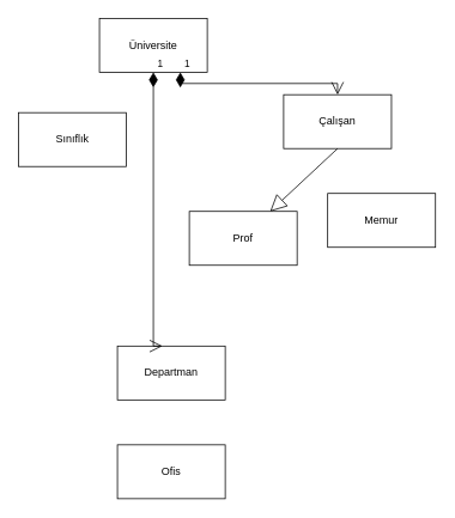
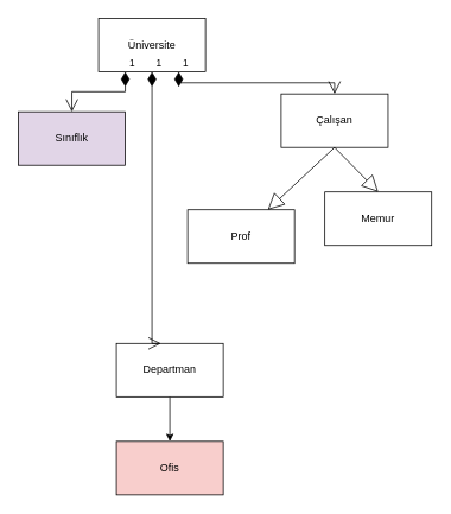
+ <mxCell id="14" value="1" style="endArrow=open;html=1;endSize=12;startArrow=diamondThin;startSize=14;startFill=1;edgeStyle=orthogonalEdgeStyle;align=left;verticalAlign=bottom;rounded=0;exitX=0.25;exitY=1;exitDx=0;exitDy=0;entryX=0.5;entryY=0;entryDx=0;entryDy=0;" edge="1" parent="1" source="3" target="2"><mxGeometry x="-1" y="3" relative="1" as="geometry"><mxPoint x="170" y="365" as="sourcePoint" /><mxPoint x="330" y="365" as="targetPoint" /></mxGeometry></mxCell>
- <mxCell id="2" value="Sınıflık" style="rounded=0;whiteSpace=wrap;html=1;" vertex="1" parent="1"><mxGeometry x="20" y="125" width="120" height="60" as="geometry" /></mxCell>
+ <mxCell id="2" value="Sınıflık" style="rounded=0;whiteSpace=wrap;html=1;fillColor=#e1d5e7;" vertex="1" parent="1"><mxGeometry x="20" y="125" width="120" height="60" as="geometry" /></mxCell>
+ <mxCell id="10" value="" style="endArrow=block;endSize=16;endFill=0;html=1;rounded=0;exitX=0.5;exitY=1;exitDx=0;exitDy=0;entryX=0.5;entryY=0;entryDx=0;entryDy=0;" edge="1" parent="1" source="6" target="9"><mxGeometry x="1" y="-406" width="160" relative="1" as="geometry"><mxPoint x="250" y="355" as="sourcePoint" /><mxPoint x="410" y="355" as="targetPoint" /><mxPoint x="191" y="121" as="offset" /></mxGeometry></mxCell>
+ <mxCell id="4" style="edgeStyle=orthogonalEdgeStyle;rounded=0;orthogonalLoop=1;jettySize=auto;html=1;exitX=0.5;exitY=1;exitDx=0;exitDy=0;" edge="1" parent="1" source="5" target="7"><mxGeometry relative="1" as="geometry" /></mxCell>
- <mxCell id="7" value="Ofis" style="rounded=0;whiteSpace=wrap;html=1;" vertex="1" parent="1"><mxGeometry x="130" y="495" width="120" height="60" as="geometry" /></mxCell>
+ <mxCell id="7" value="Ofis" style="rounded=0;whiteSpace=wrap;html=1;fillColor=#f8cecc;" vertex="1" parent="1"><mxGeometry x="130" y="495" width="120" height="60" as="geometry" /></mxCell>
